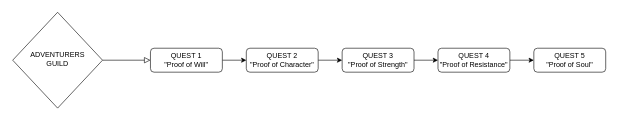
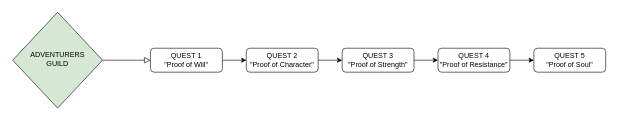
- <mxCell id="3" value="ADVENTURERS&lt;br&gt;GUILD" style="rhombus;whiteSpace=wrap;html=1;shadow=0;fontFamily=Helvetica;fontSize=12;align=center;strokeWidth=1;spacing=6;spacingTop=-4;" parent="1" vertex="1"><mxGeometry x="20" y="20" width="150" height="160" as="geometry" /></mxCell>
+ <mxCell id="3" value="ADVENTURERS&lt;br&gt;GUILD" style="rhombus;whiteSpace=wrap;html=1;shadow=0;fontFamily=Helvetica;fontSize=12;align=center;strokeWidth=1;spacing=6;spacingTop=-4;fillColor=#d5e8d4;" parent="1" vertex="1"><mxGeometry x="20" y="20" width="150" height="160" as="geometry" /></mxCell>
